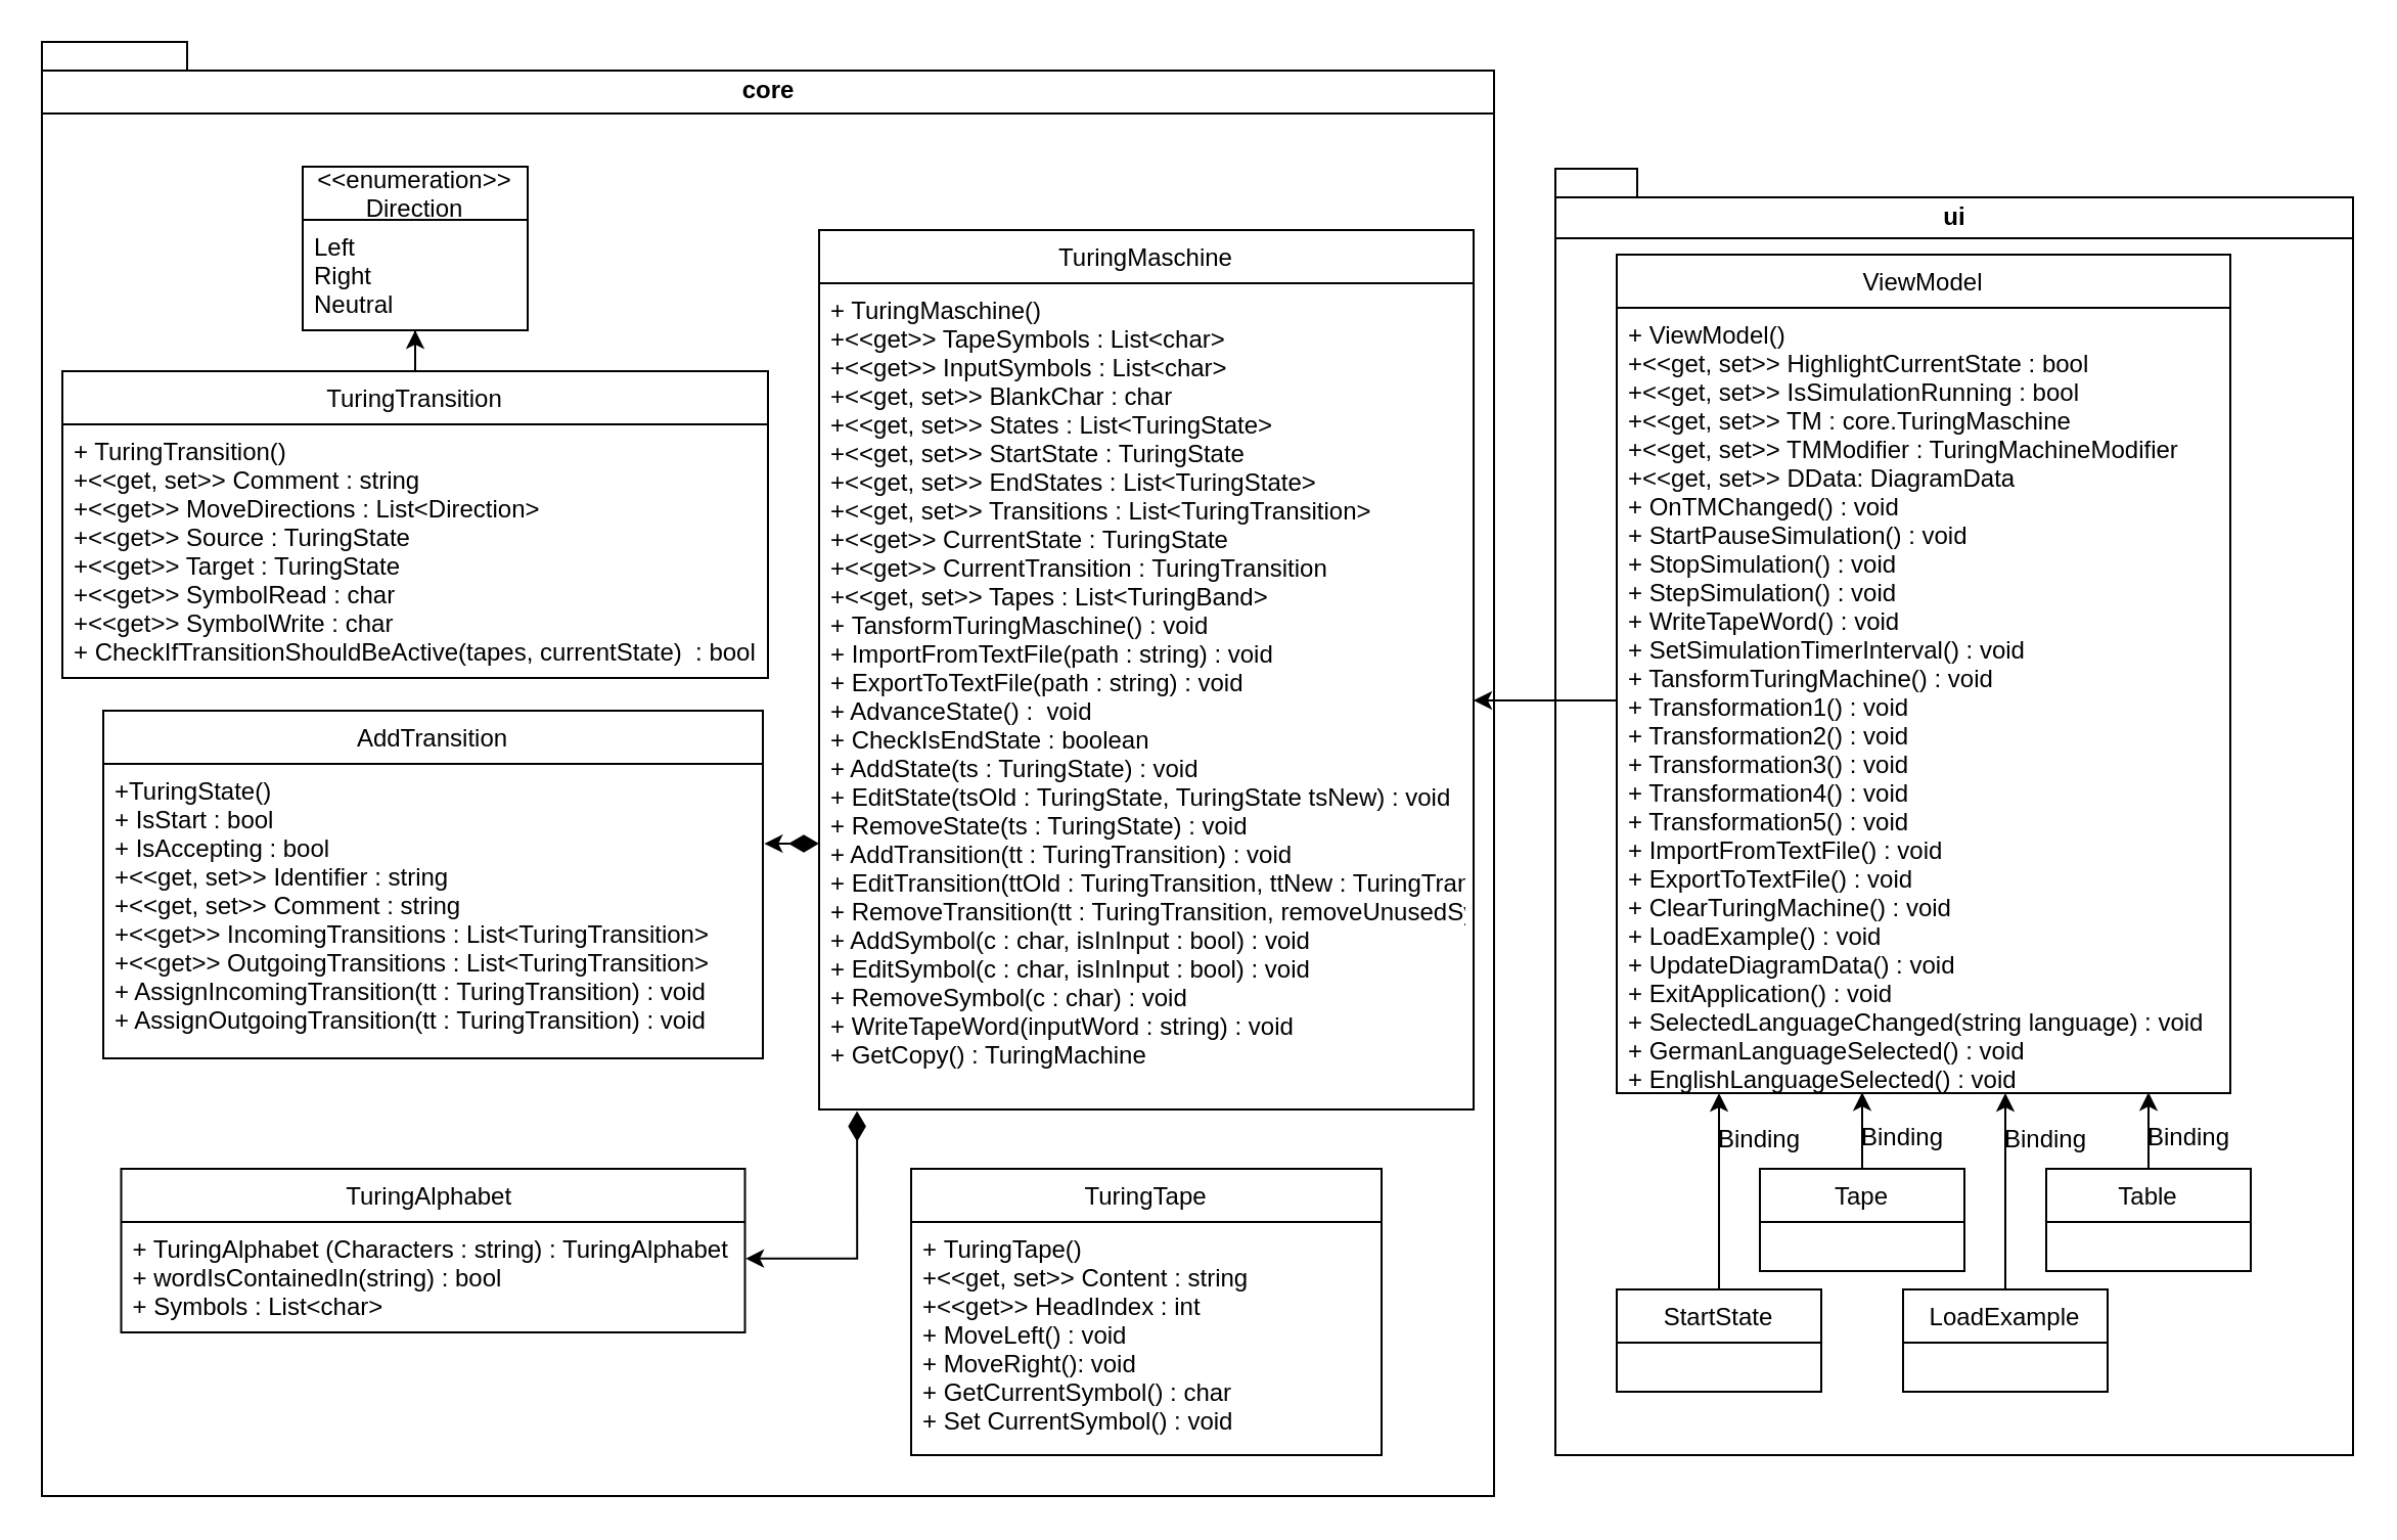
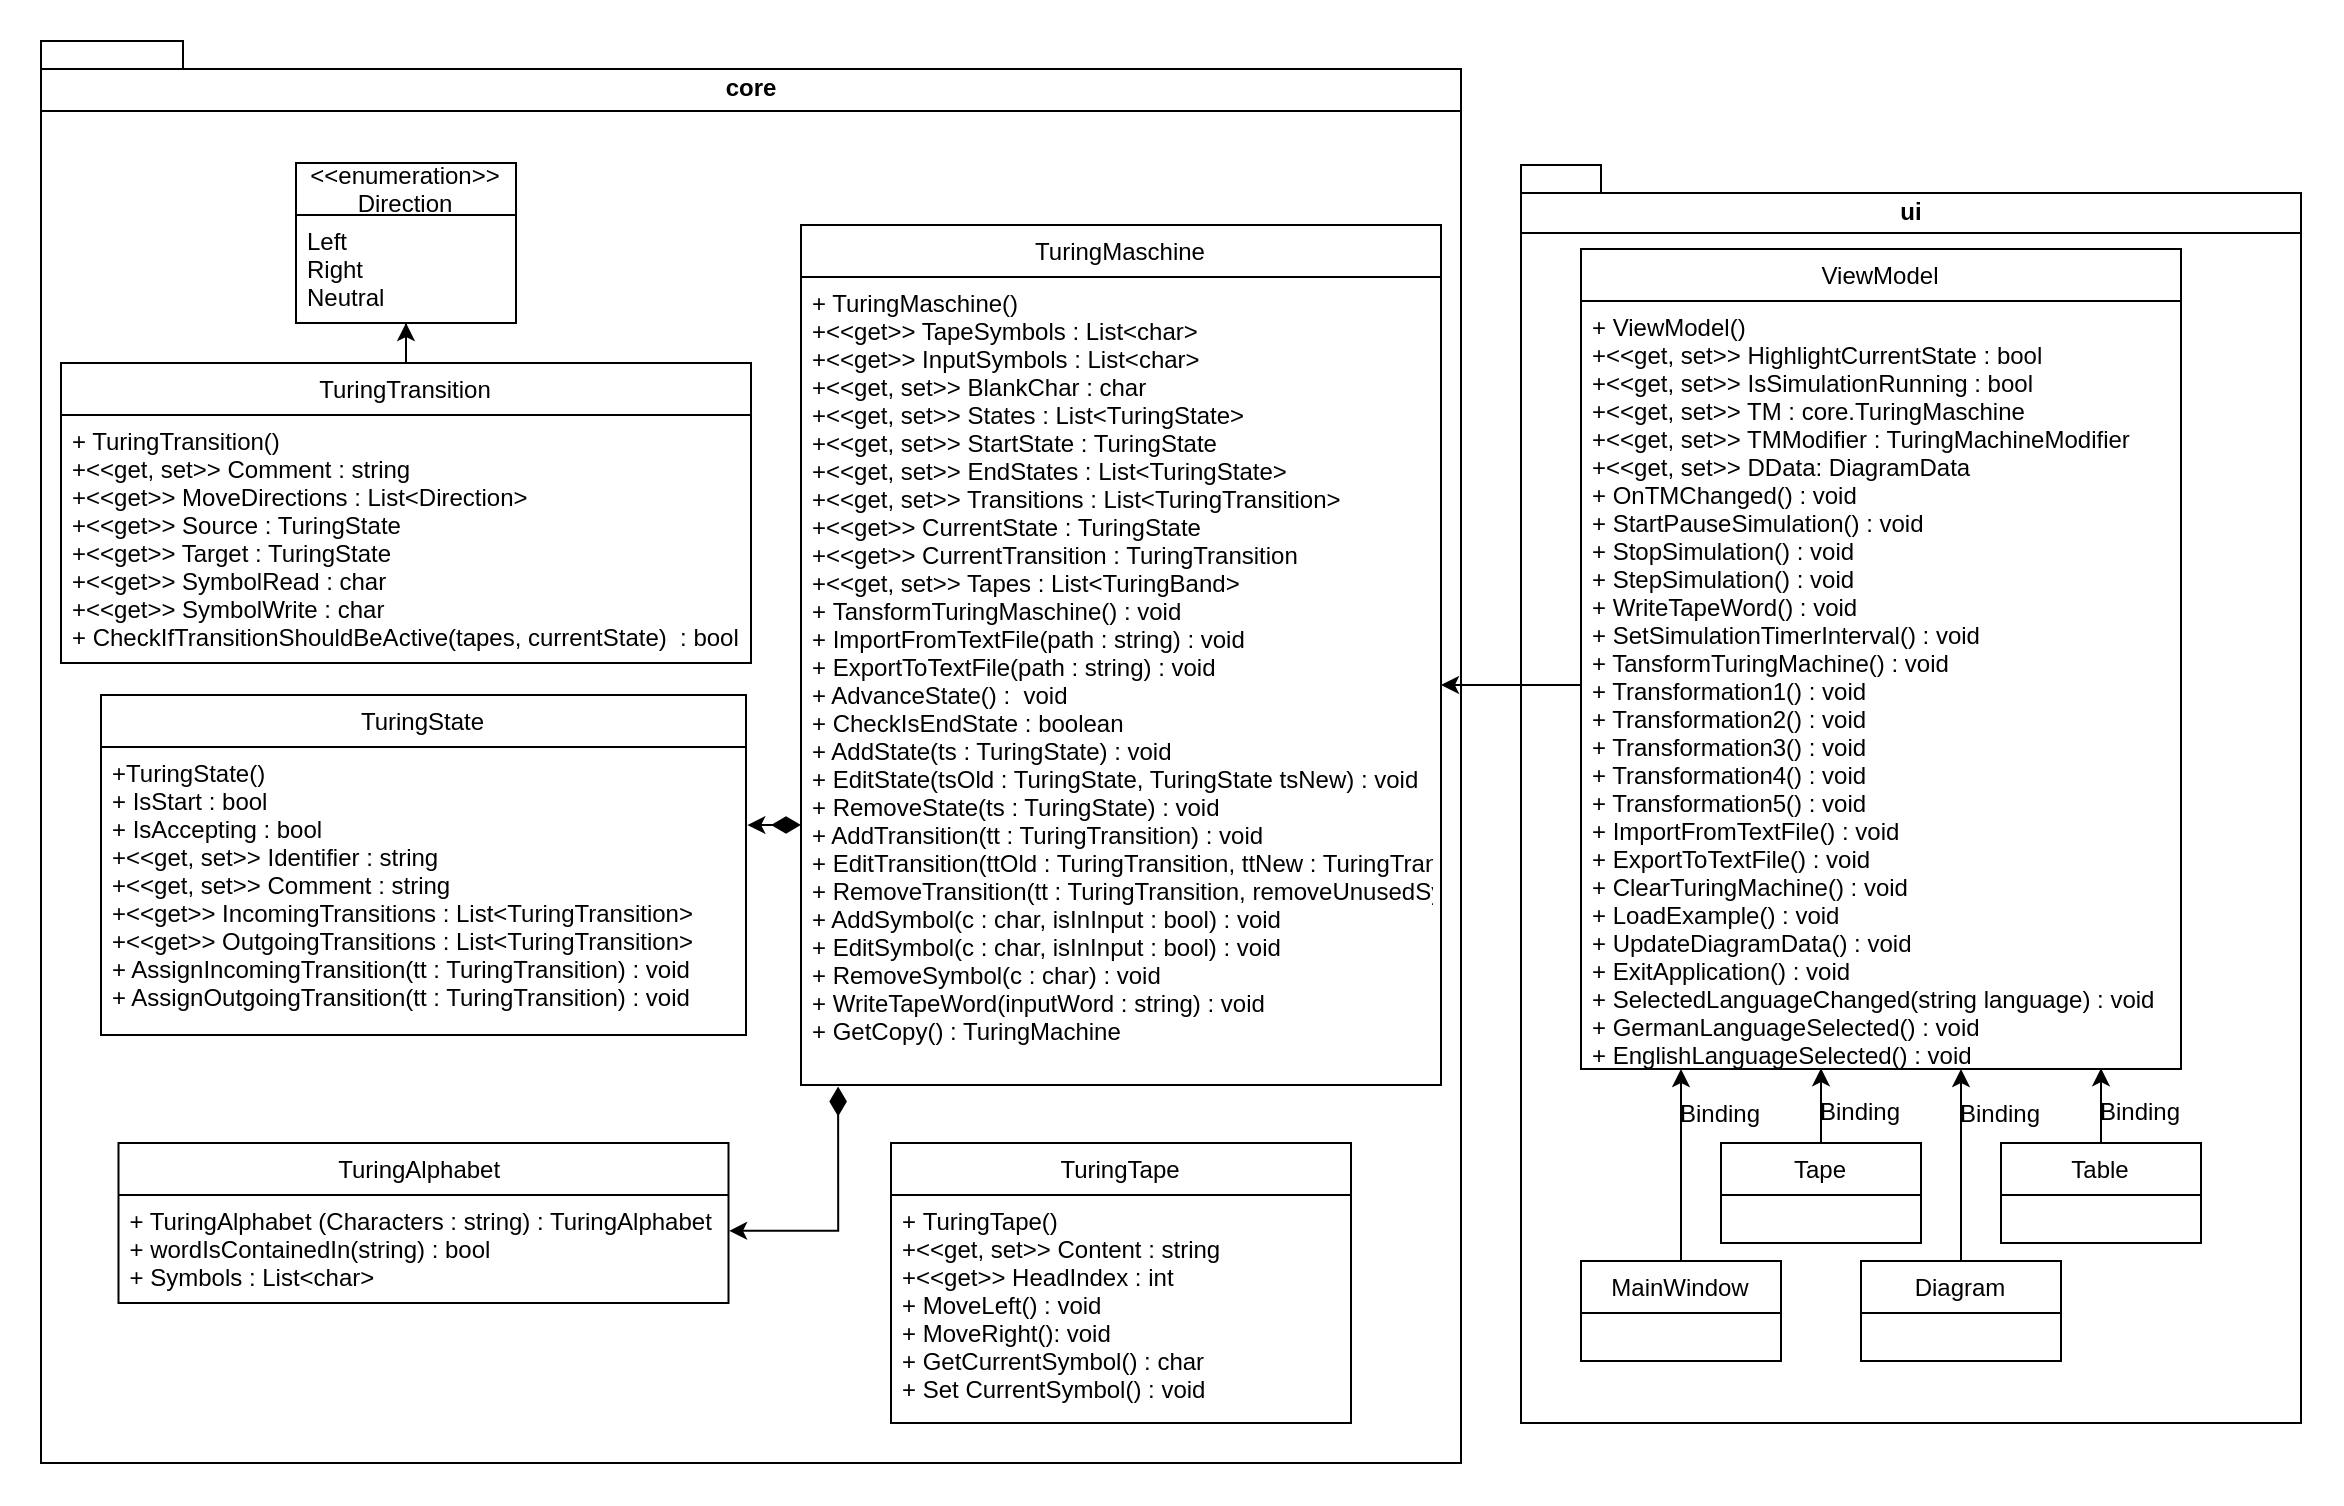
- <mxCell id="9" value="AddTransition" style="swimlane;fontStyle=0;childLayout=stackLayout;horizontal=1;startSize=26;fillColor=none;horizontalStack=0;resizeParent=1;resizeParentMax=0;resizeLast=0;collapsible=1;marginBottom=0;strokeColor=default;" parent="1" vertex="1"><mxGeometry x="50" y="347" width="322.5" height="170" as="geometry" /></mxCell>
+ <mxCell id="9" value="TuringState" style="swimlane;fontStyle=0;childLayout=stackLayout;horizontal=1;startSize=26;fillColor=none;horizontalStack=0;resizeParent=1;resizeParentMax=0;resizeLast=0;collapsible=1;marginBottom=0;strokeColor=default;" parent="1" vertex="1"><mxGeometry x="50" y="347" width="322.5" height="170" as="geometry" /></mxCell>
- <mxCell id="27" value="StartState" style="swimlane;fontStyle=0;childLayout=stackLayout;horizontal=1;startSize=26;fillColor=none;horizontalStack=0;resizeParent=1;resizeParentMax=0;resizeLast=0;collapsible=1;marginBottom=0;strokeColor=default;" vertex="1" parent="1"><mxGeometry x="790" y="630" width="100" height="50" as="geometry" /></mxCell>
+ <mxCell id="27" value="MainWindow" style="swimlane;fontStyle=0;childLayout=stackLayout;horizontal=1;startSize=26;fillColor=none;horizontalStack=0;resizeParent=1;resizeParentMax=0;resizeLast=0;collapsible=1;marginBottom=0;strokeColor=default;" vertex="1" parent="1"><mxGeometry x="790" y="630" width="100" height="50" as="geometry" /></mxCell>
- <mxCell id="30" value="LoadExample" style="swimlane;fontStyle=0;childLayout=stackLayout;horizontal=1;startSize=26;fillColor=none;horizontalStack=0;resizeParent=1;resizeParentMax=0;resizeLast=0;collapsible=1;marginBottom=0;strokeColor=default;" vertex="1" parent="1"><mxGeometry x="930" y="630" width="100" height="50" as="geometry" /></mxCell>
+ <mxCell id="30" value="Diagram" style="swimlane;fontStyle=0;childLayout=stackLayout;horizontal=1;startSize=26;fillColor=none;horizontalStack=0;resizeParent=1;resizeParentMax=0;resizeLast=0;collapsible=1;marginBottom=0;strokeColor=default;" vertex="1" parent="1"><mxGeometry x="930" y="630" width="100" height="50" as="geometry" /></mxCell>
